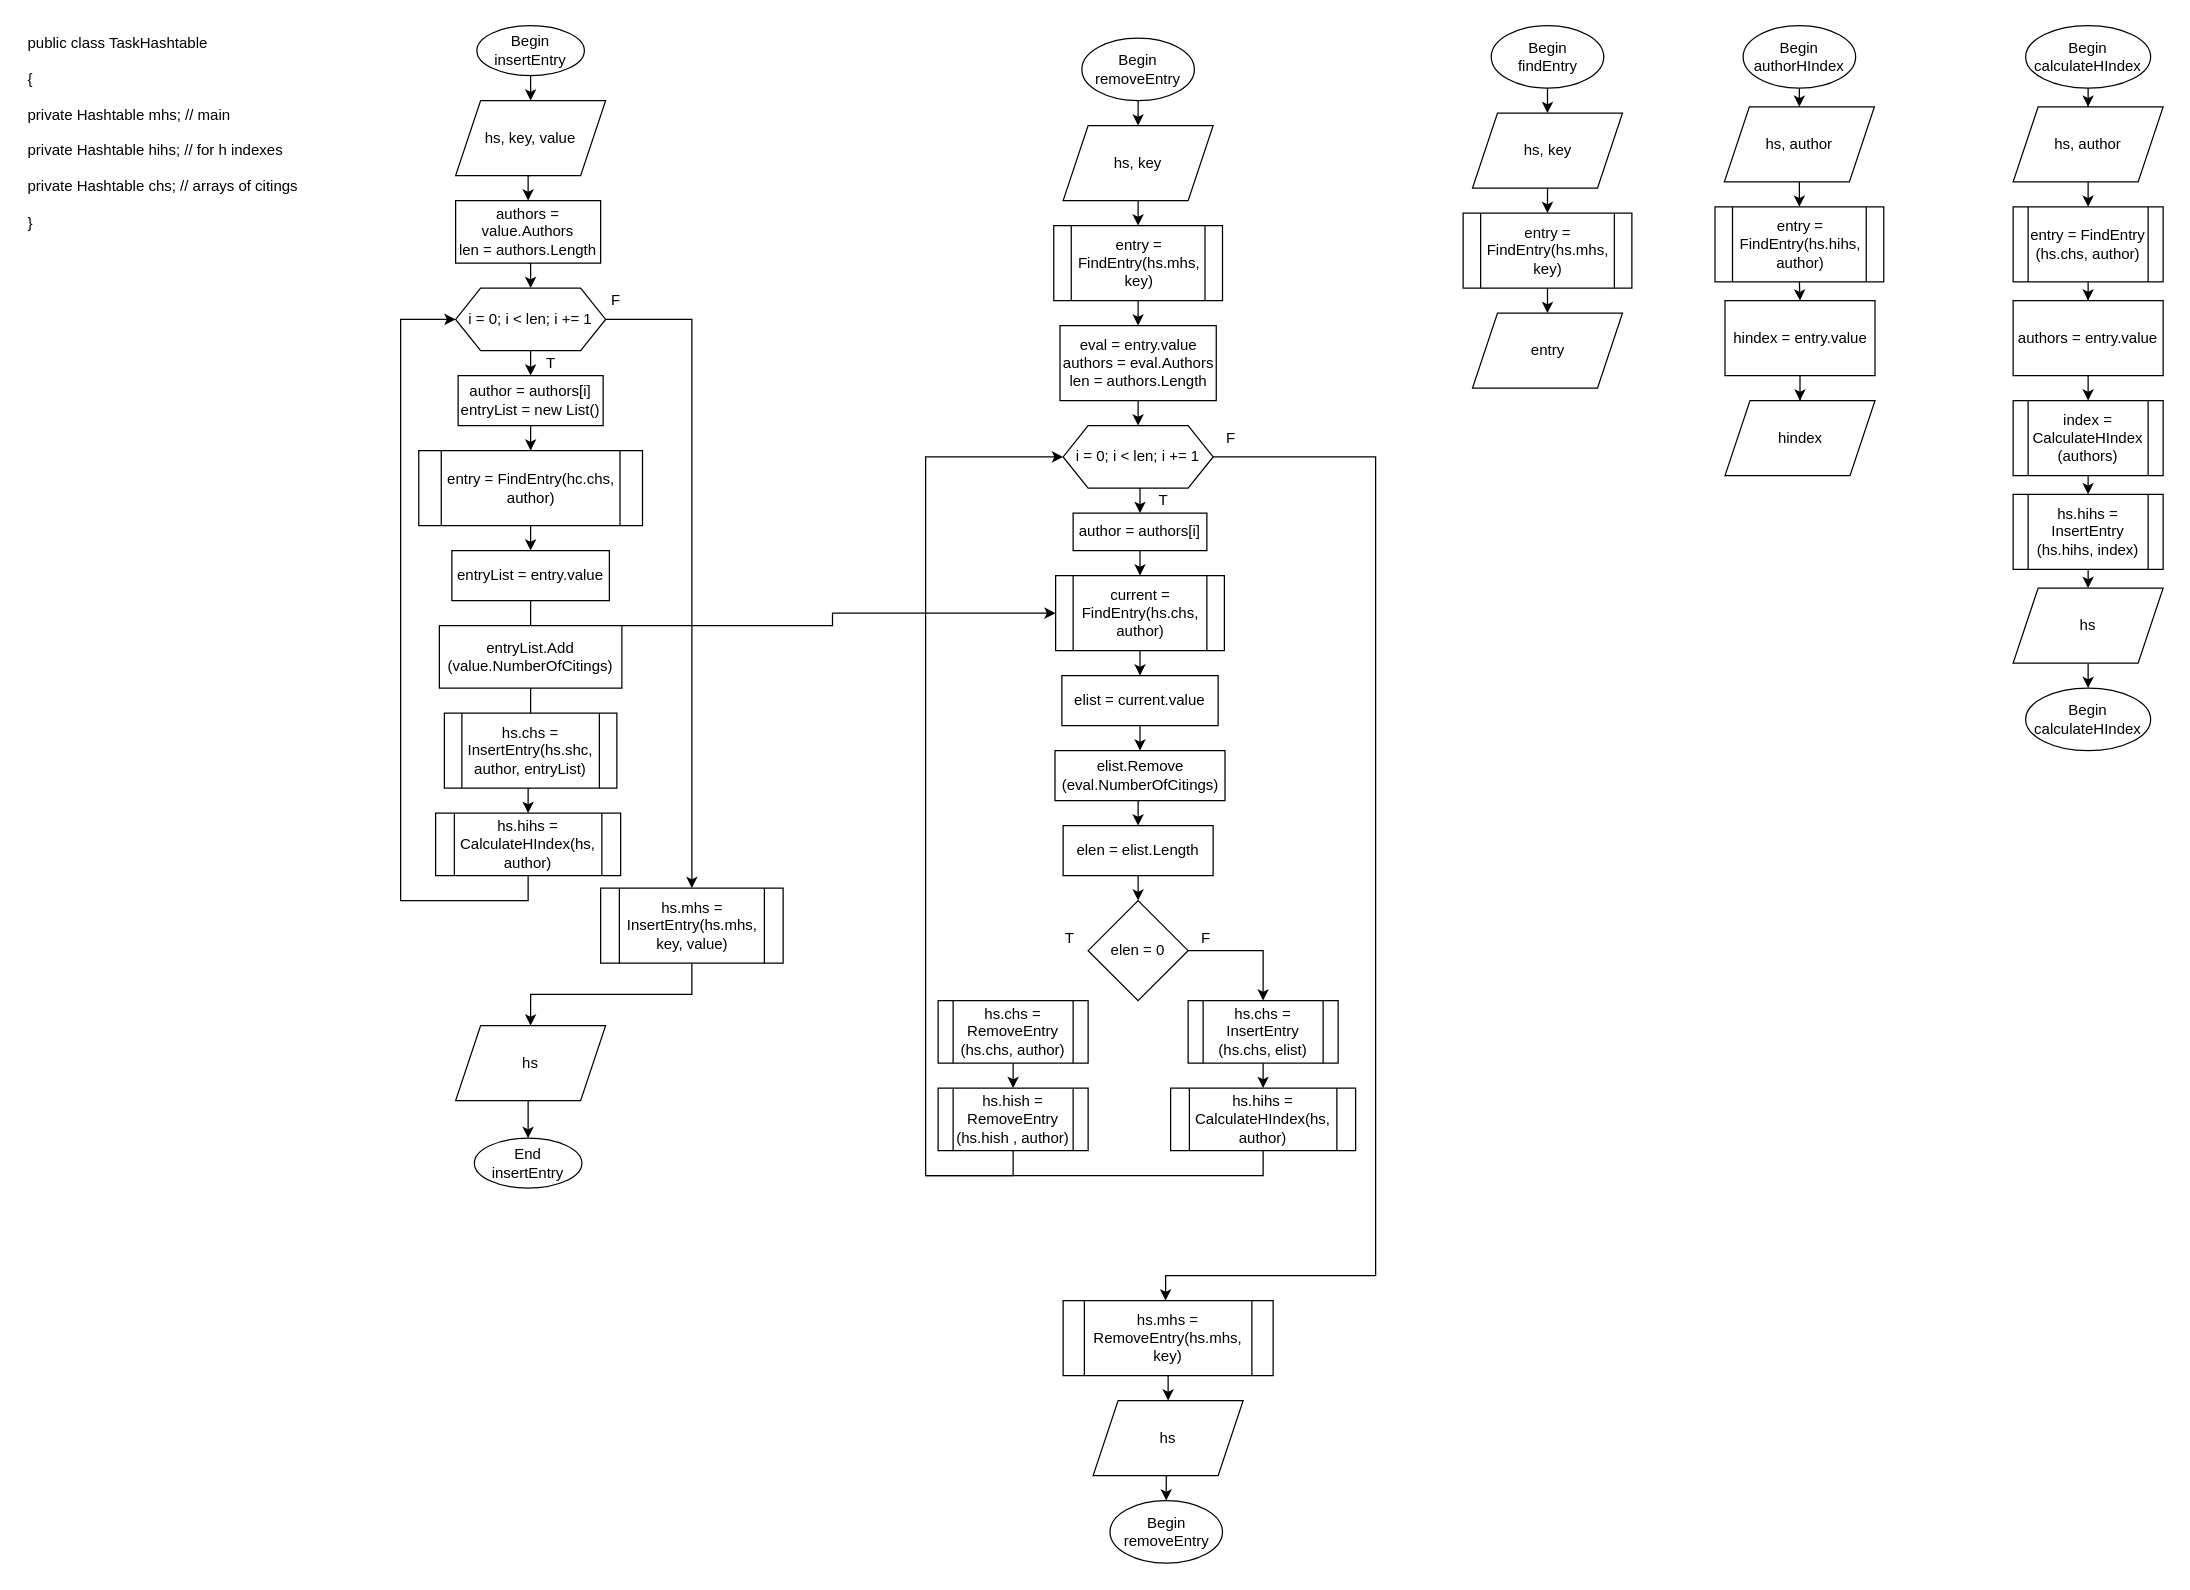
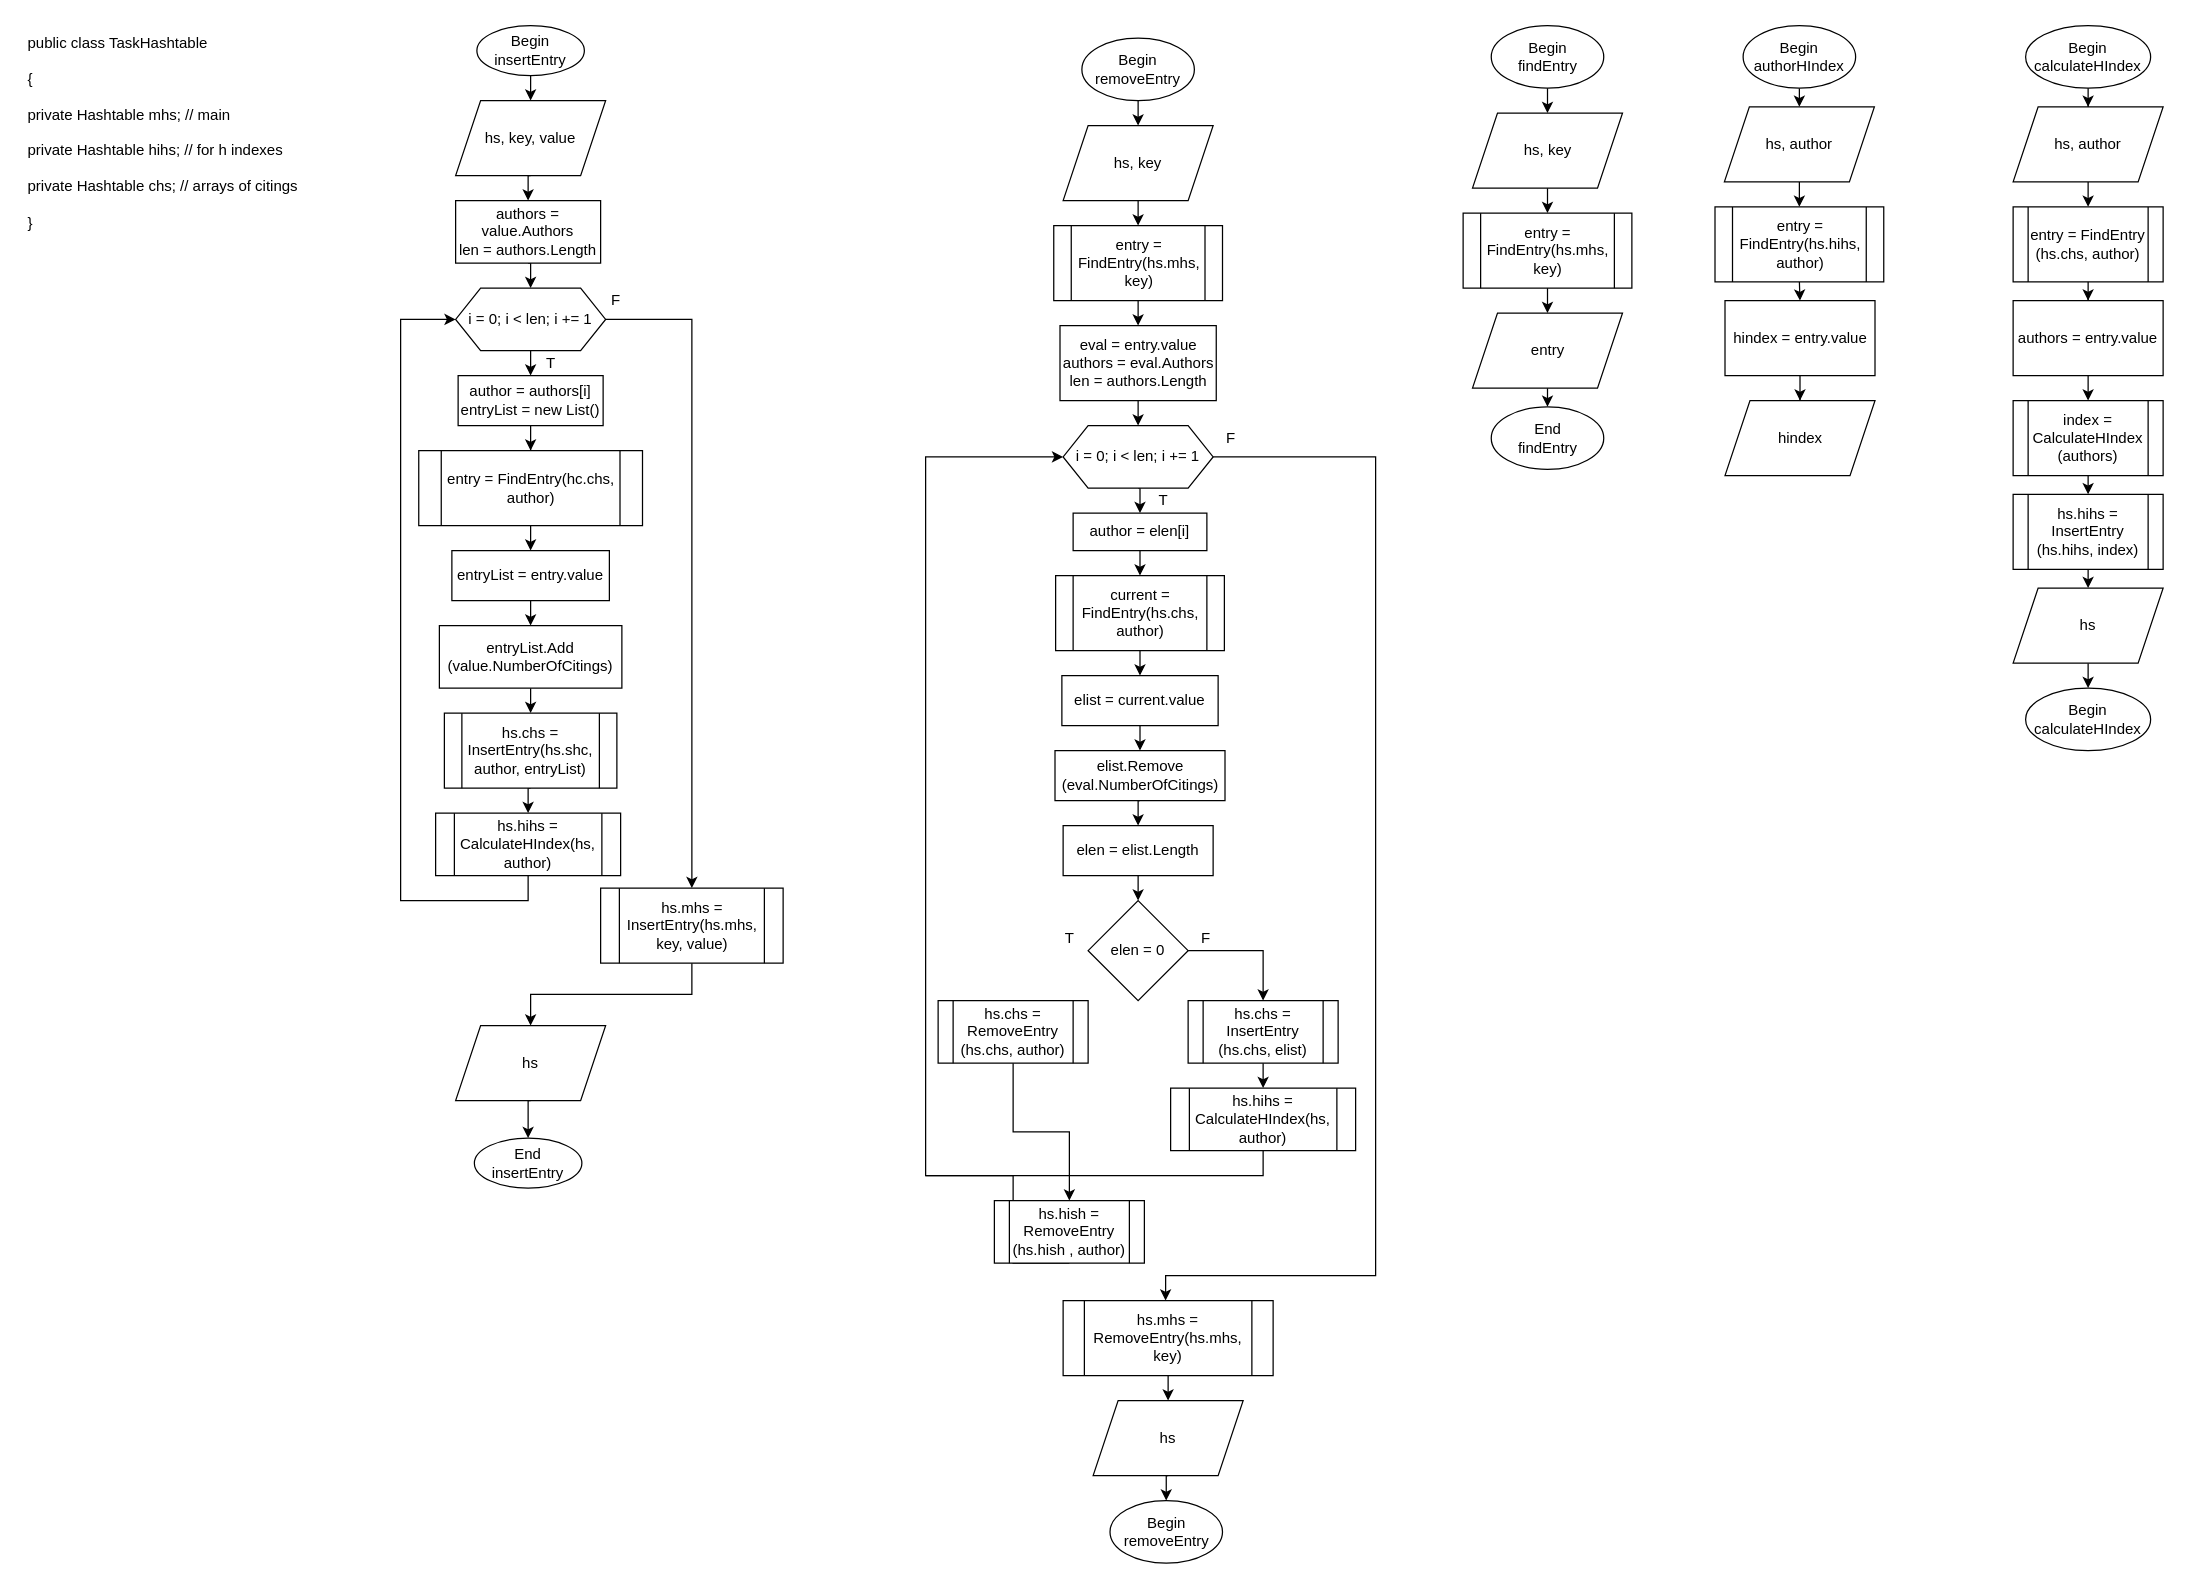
+ <mxCell id="77" style="edgeStyle=orthogonalEdgeStyle;rounded=0;orthogonalLoop=1;jettySize=auto;html=1;exitX=0.5;exitY=1;exitDx=0;exitDy=0;entryX=0.5;entryY=0;entryDx=0;entryDy=0;endArrow=classic;endFill=1;" parent="1" source="78" target="79" edge="1"><mxGeometry relative="1" as="geometry" /></mxCell>
+ <mxCell id="79" value="End&lt;br&gt;findEntry" style="ellipse;whiteSpace=wrap;html=1;" parent="1" vertex="1"><mxGeometry x="1192.5" y="325" width="90" height="50" as="geometry" /></mxCell>
- <mxCell id="45" value="author = authors[i]" style="rounded=0;whiteSpace=wrap;html=1;" parent="1" vertex="1"><mxGeometry x="858" y="410" width="107" height="30" as="geometry" /></mxCell>
+ <mxCell id="45" value="author = elen[i]" style="rounded=0;whiteSpace=wrap;html=1;" parent="1" vertex="1"><mxGeometry x="858" y="410" width="107" height="30" as="geometry" /></mxCell>
- <mxCell id="17" style="edgeStyle=orthogonalEdgeStyle;rounded=0;orthogonalLoop=1;jettySize=auto;html=1;exitX=0.5;exitY=1;exitDx=0;exitDy=0;" parent="1" source="18" target="43" edge="1"><mxGeometry relative="1" as="geometry" /></mxCell>
+ <mxCell id="17" style="edgeStyle=orthogonalEdgeStyle;rounded=0;orthogonalLoop=1;jettySize=auto;html=1;exitX=0.5;exitY=1;exitDx=0;exitDy=0;entryX=0.5;entryY=0;entryDx=0;entryDy=0;" parent="1" source="18" target="20" edge="1"><mxGeometry relative="1" as="geometry" /></mxCell>
- <mxCell id="19" style="edgeStyle=orthogonalEdgeStyle;rounded=0;orthogonalLoop=1;jettySize=auto;html=1;exitX=0.5;exitY=1;exitDx=0;exitDy=0;entryX=0.5;entryY=0;entryDx=0;entryDy=0;endArrow=none;" parent="1" source="20" target="22" edge="1"><mxGeometry relative="1" as="geometry" /></mxCell>
+ <mxCell id="19" style="edgeStyle=orthogonalEdgeStyle;rounded=0;orthogonalLoop=1;jettySize=auto;html=1;exitX=0.5;exitY=1;exitDx=0;exitDy=0;entryX=0.5;entryY=0;entryDx=0;entryDy=0;" parent="1" source="20" target="22" edge="1"><mxGeometry relative="1" as="geometry" /></mxCell>
- <mxCell id="57" value="hs.hish = RemoveEntry&lt;br&gt;(hs.hish&amp;nbsp;, author)" style="shape=process;whiteSpace=wrap;html=1;backgroundOutline=1;" parent="1" vertex="1"><mxGeometry x="750" y="870" width="120" height="50" as="geometry" /></mxCell>
+ <mxCell id="57" value="hs.hish = RemoveEntry&lt;br&gt;(hs.hish&amp;nbsp;, author)" style="shape=process;whiteSpace=wrap;html=1;backgroundOutline=1;" parent="1" vertex="1"><mxGeometry x="795" y="960" width="120" height="50" as="geometry" /></mxCell>
